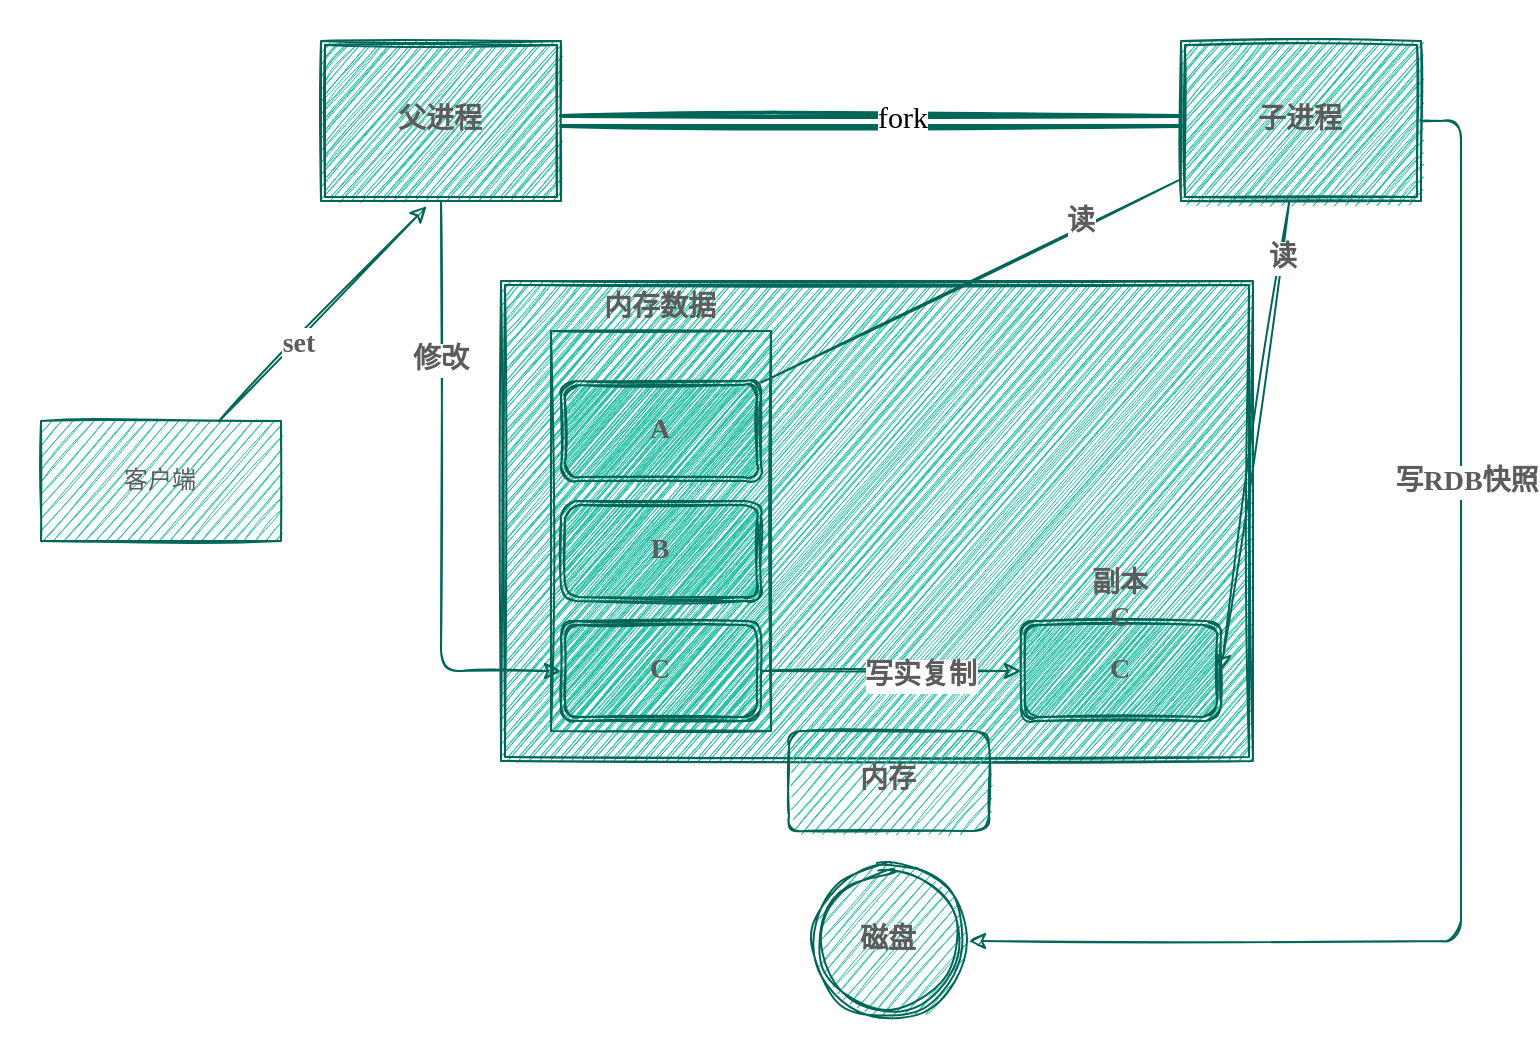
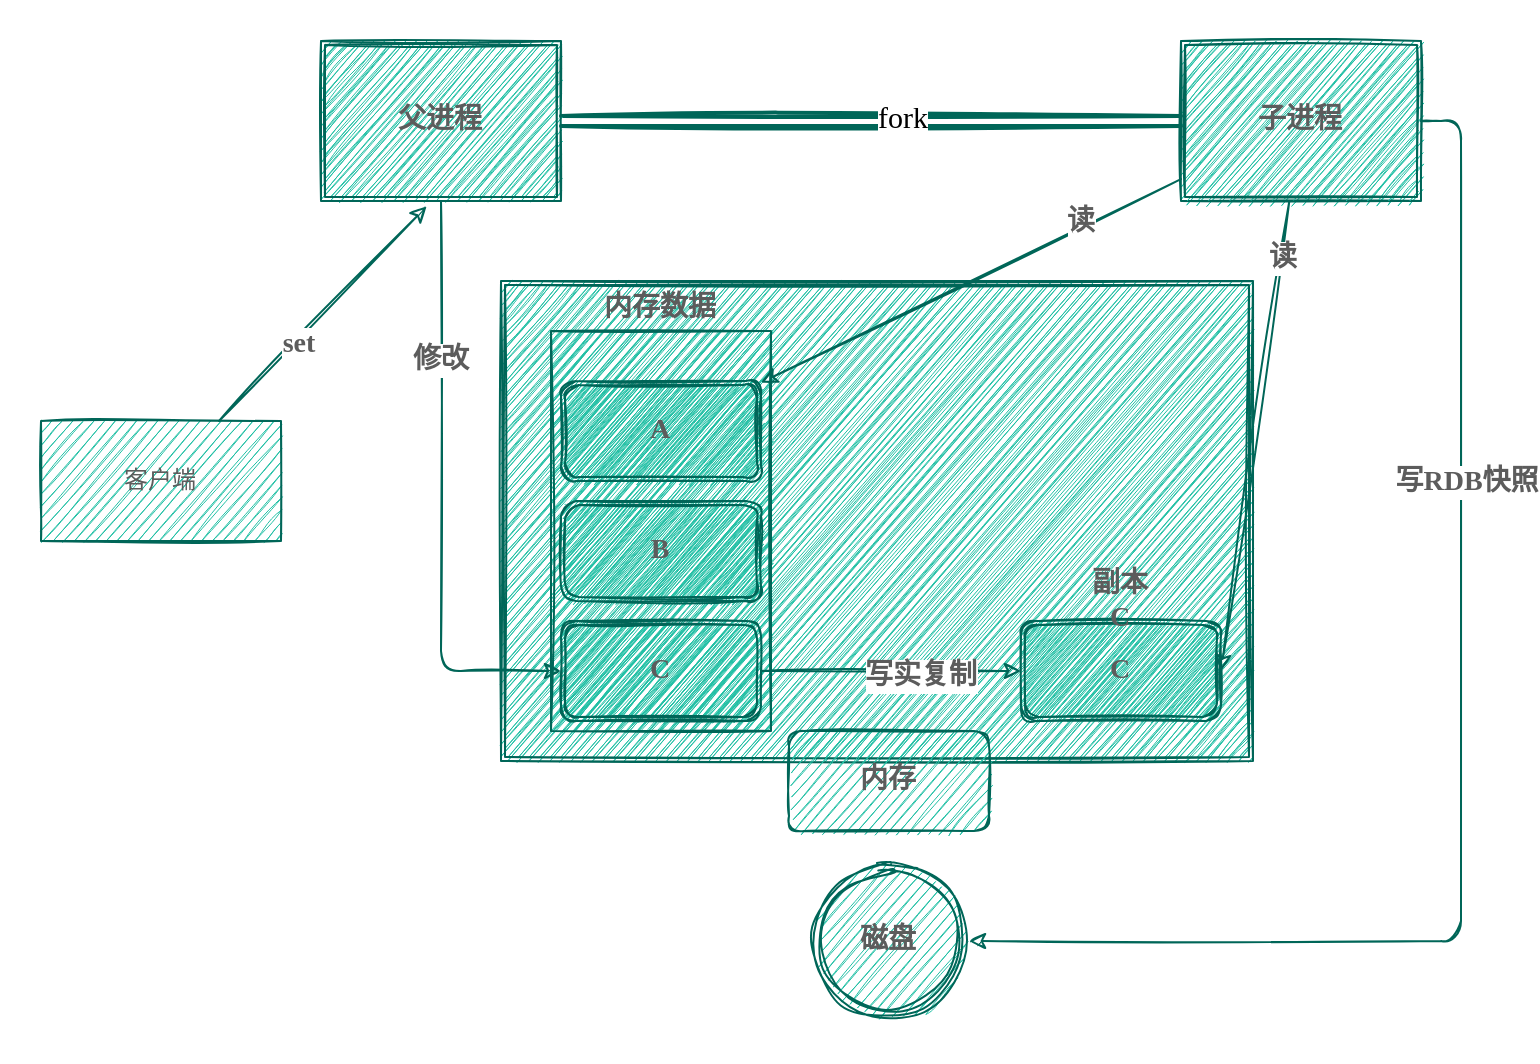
- <mxCell id="16" style="edgeStyle=none;rounded=1;sketch=1;orthogonalLoop=1;jettySize=auto;html=1;fontFamily=Comic Sans MS;strokeColor=#006658;fontColor=#5C5C5C;fontStyle=1;fontSize=14;endArrow=none;" parent="1" source="7" target="11" edge="1"><mxGeometry relative="1" as="geometry" /></mxCell>
+ <mxCell id="16" style="edgeStyle=none;rounded=1;sketch=1;orthogonalLoop=1;jettySize=auto;html=1;fontFamily=Comic Sans MS;strokeColor=#006658;fontColor=#5C5C5C;fontStyle=1;fontSize=14;" parent="1" source="7" target="11" edge="1"><mxGeometry relative="1" as="geometry" /></mxCell>
